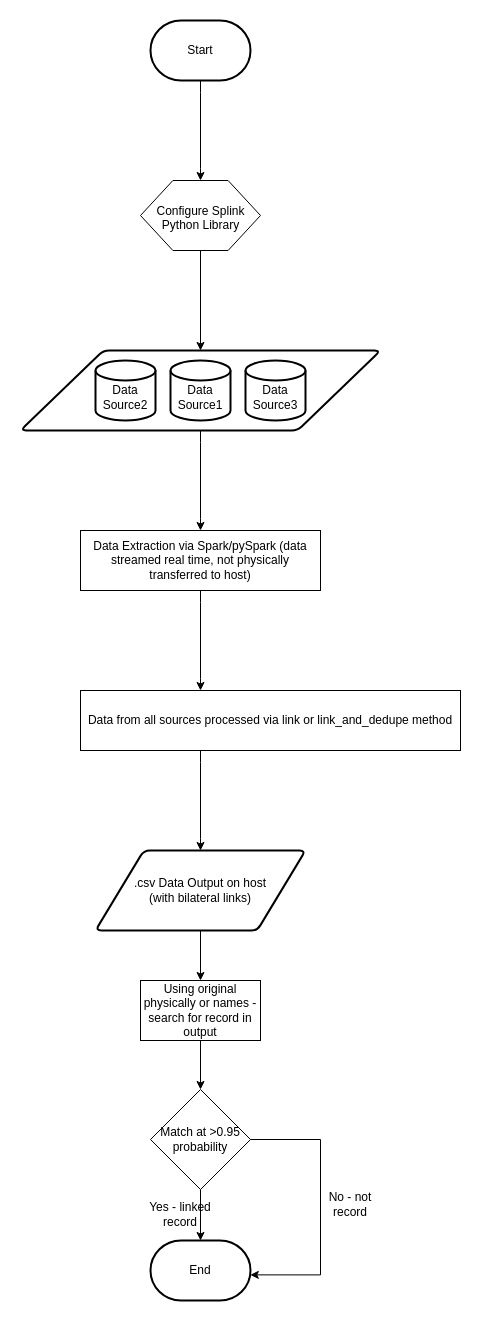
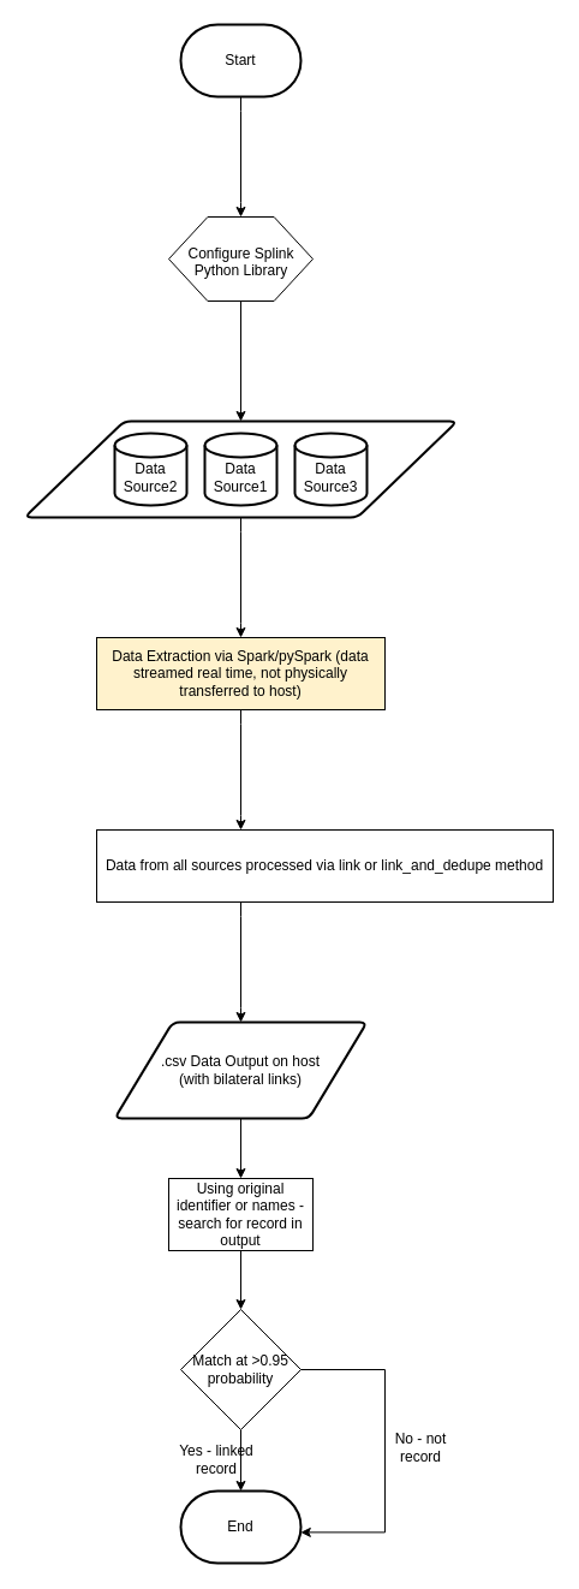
- <mxCell id="10" value="Data Extraction via Spark/pySpark (data streamed real time, not physically transferred to host)" style="rounded=0;whiteSpace=wrap;html=1;" parent="1" vertex="1"><mxGeometry x="80" y="530" width="240" height="60" as="geometry" /></mxCell>
+ <mxCell id="10" value="Data Extraction via Spark/pySpark (data streamed real time, not physically transferred to host)" style="rounded=0;whiteSpace=wrap;html=1;fillColor=#fff2cc;" parent="1" vertex="1"><mxGeometry x="80" y="530" width="240" height="60" as="geometry" /></mxCell>
- <mxCell id="19" value="Using original physically or names - search for record in output" style="rounded=0;whiteSpace=wrap;html=1;" parent="1" vertex="1"><mxGeometry x="140" y="980" width="120" height="60" as="geometry" /></mxCell>
+ <mxCell id="19" value="Using original identifier or names - search for record in output" style="rounded=0;whiteSpace=wrap;html=1;" parent="1" vertex="1"><mxGeometry x="140" y="980" width="120" height="60" as="geometry" /></mxCell>
